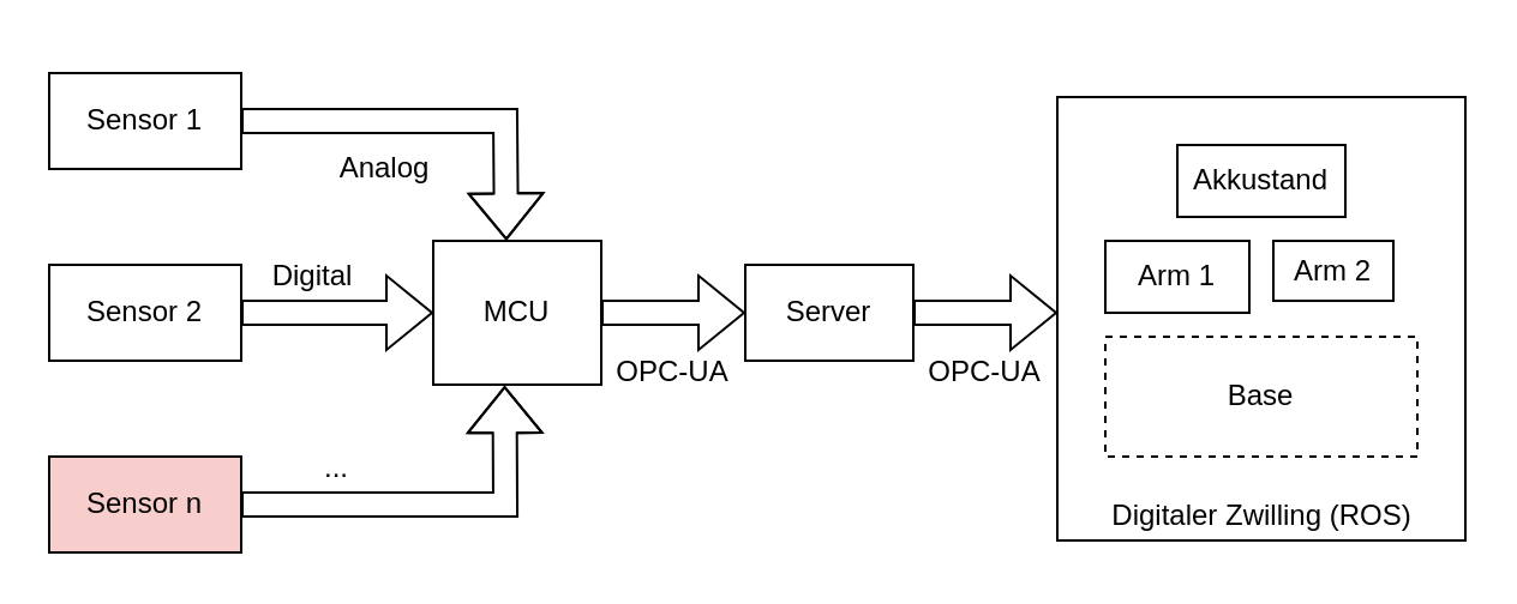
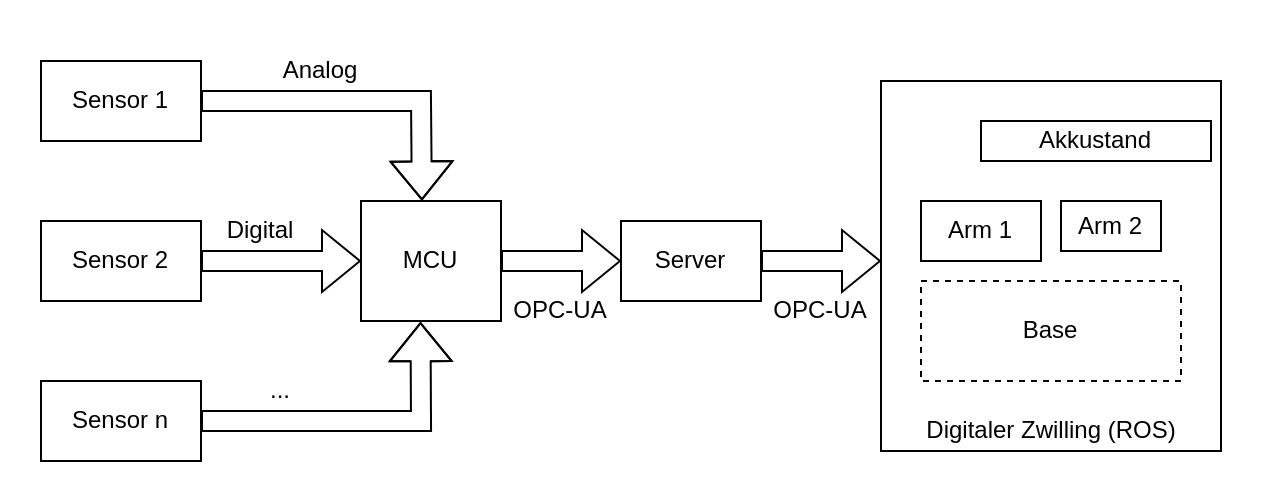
- <mxCell id="9" value="Analog" style="text;html=1;strokeColor=none;fillColor=none;align=center;verticalAlign=middle;whiteSpace=wrap;rounded=0;" parent="1" vertex="1"><mxGeometry x="130" y="55" width="60" height="30" as="geometry" /></mxCell>
+ <mxCell id="9" value="Analog" style="text;html=1;strokeColor=none;fillColor=none;align=center;verticalAlign=middle;whiteSpace=wrap;rounded=0;" parent="1" vertex="1"><mxGeometry x="130" y="20" width="60" height="30" as="geometry" /></mxCell>
- <mxCell id="19" value="Akkustand" style="rounded=0;whiteSpace=wrap;html=1;" parent="14" vertex="1"><mxGeometry x="50" y="20" width="70" height="30" as="geometry" /></mxCell>
+ <mxCell id="19" value="Akkustand" style="rounded=0;whiteSpace=wrap;html=1;" parent="14" vertex="1"><mxGeometry x="50" y="20" width="115" height="20" as="geometry" /></mxCell>
- <mxCell id="4" value="Sensor n" style="rounded=0;whiteSpace=wrap;html=1;fillColor=#f8cecc;" parent="1" vertex="1"><mxGeometry x="20" y="190" width="80" height="40" as="geometry" /></mxCell>
+ <mxCell id="4" value="Sensor n" style="rounded=0;whiteSpace=wrap;html=1;" parent="1" vertex="1"><mxGeometry x="20" y="190" width="80" height="40" as="geometry" /></mxCell>
